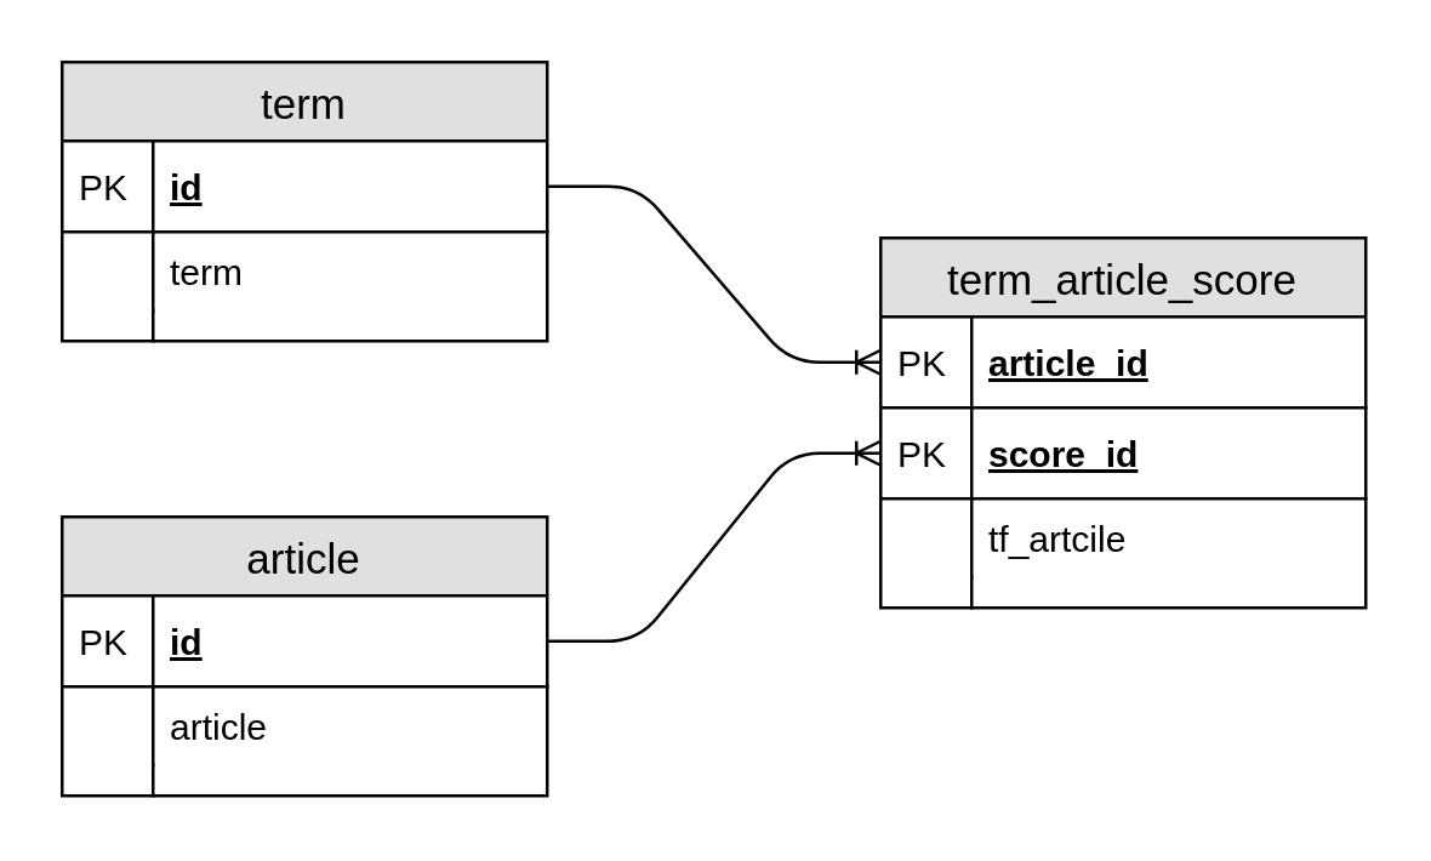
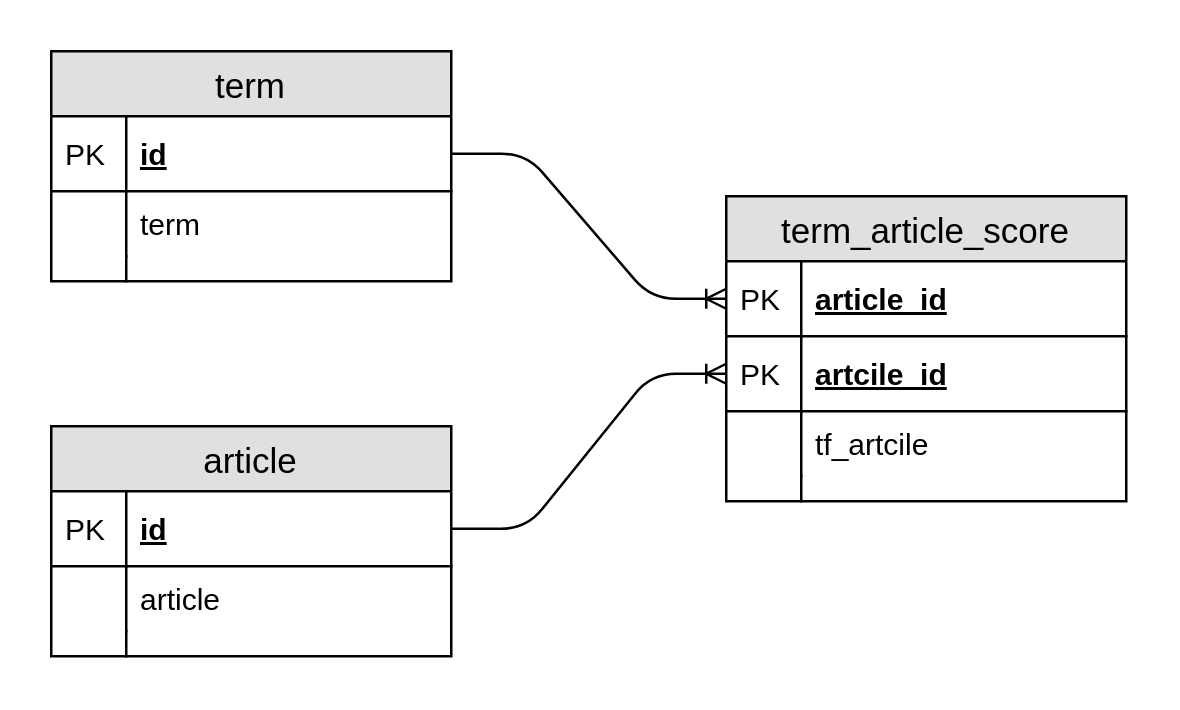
- <mxCell id="19" value="score_id" style="shape=partialRectangle;top=0;left=0;right=0;bottom=1;align=left;verticalAlign=middle;fillColor=none;spacingLeft=34;spacingRight=4;overflow=hidden;rotatable=0;points=[[0,0.5],[1,0.5]];portConstraint=eastwest;dropTarget=0;fontStyle=5;fontSize=12;" vertex="1" parent="16"><mxGeometry y="56" width="160" height="30" as="geometry" /></mxCell>
+ <mxCell id="19" value="artcile_id" style="shape=partialRectangle;top=0;left=0;right=0;bottom=1;align=left;verticalAlign=middle;fillColor=none;spacingLeft=34;spacingRight=4;overflow=hidden;rotatable=0;points=[[0,0.5],[1,0.5]];portConstraint=eastwest;dropTarget=0;fontStyle=5;fontSize=12;" vertex="1" parent="16"><mxGeometry y="56" width="160" height="30" as="geometry" /></mxCell>
